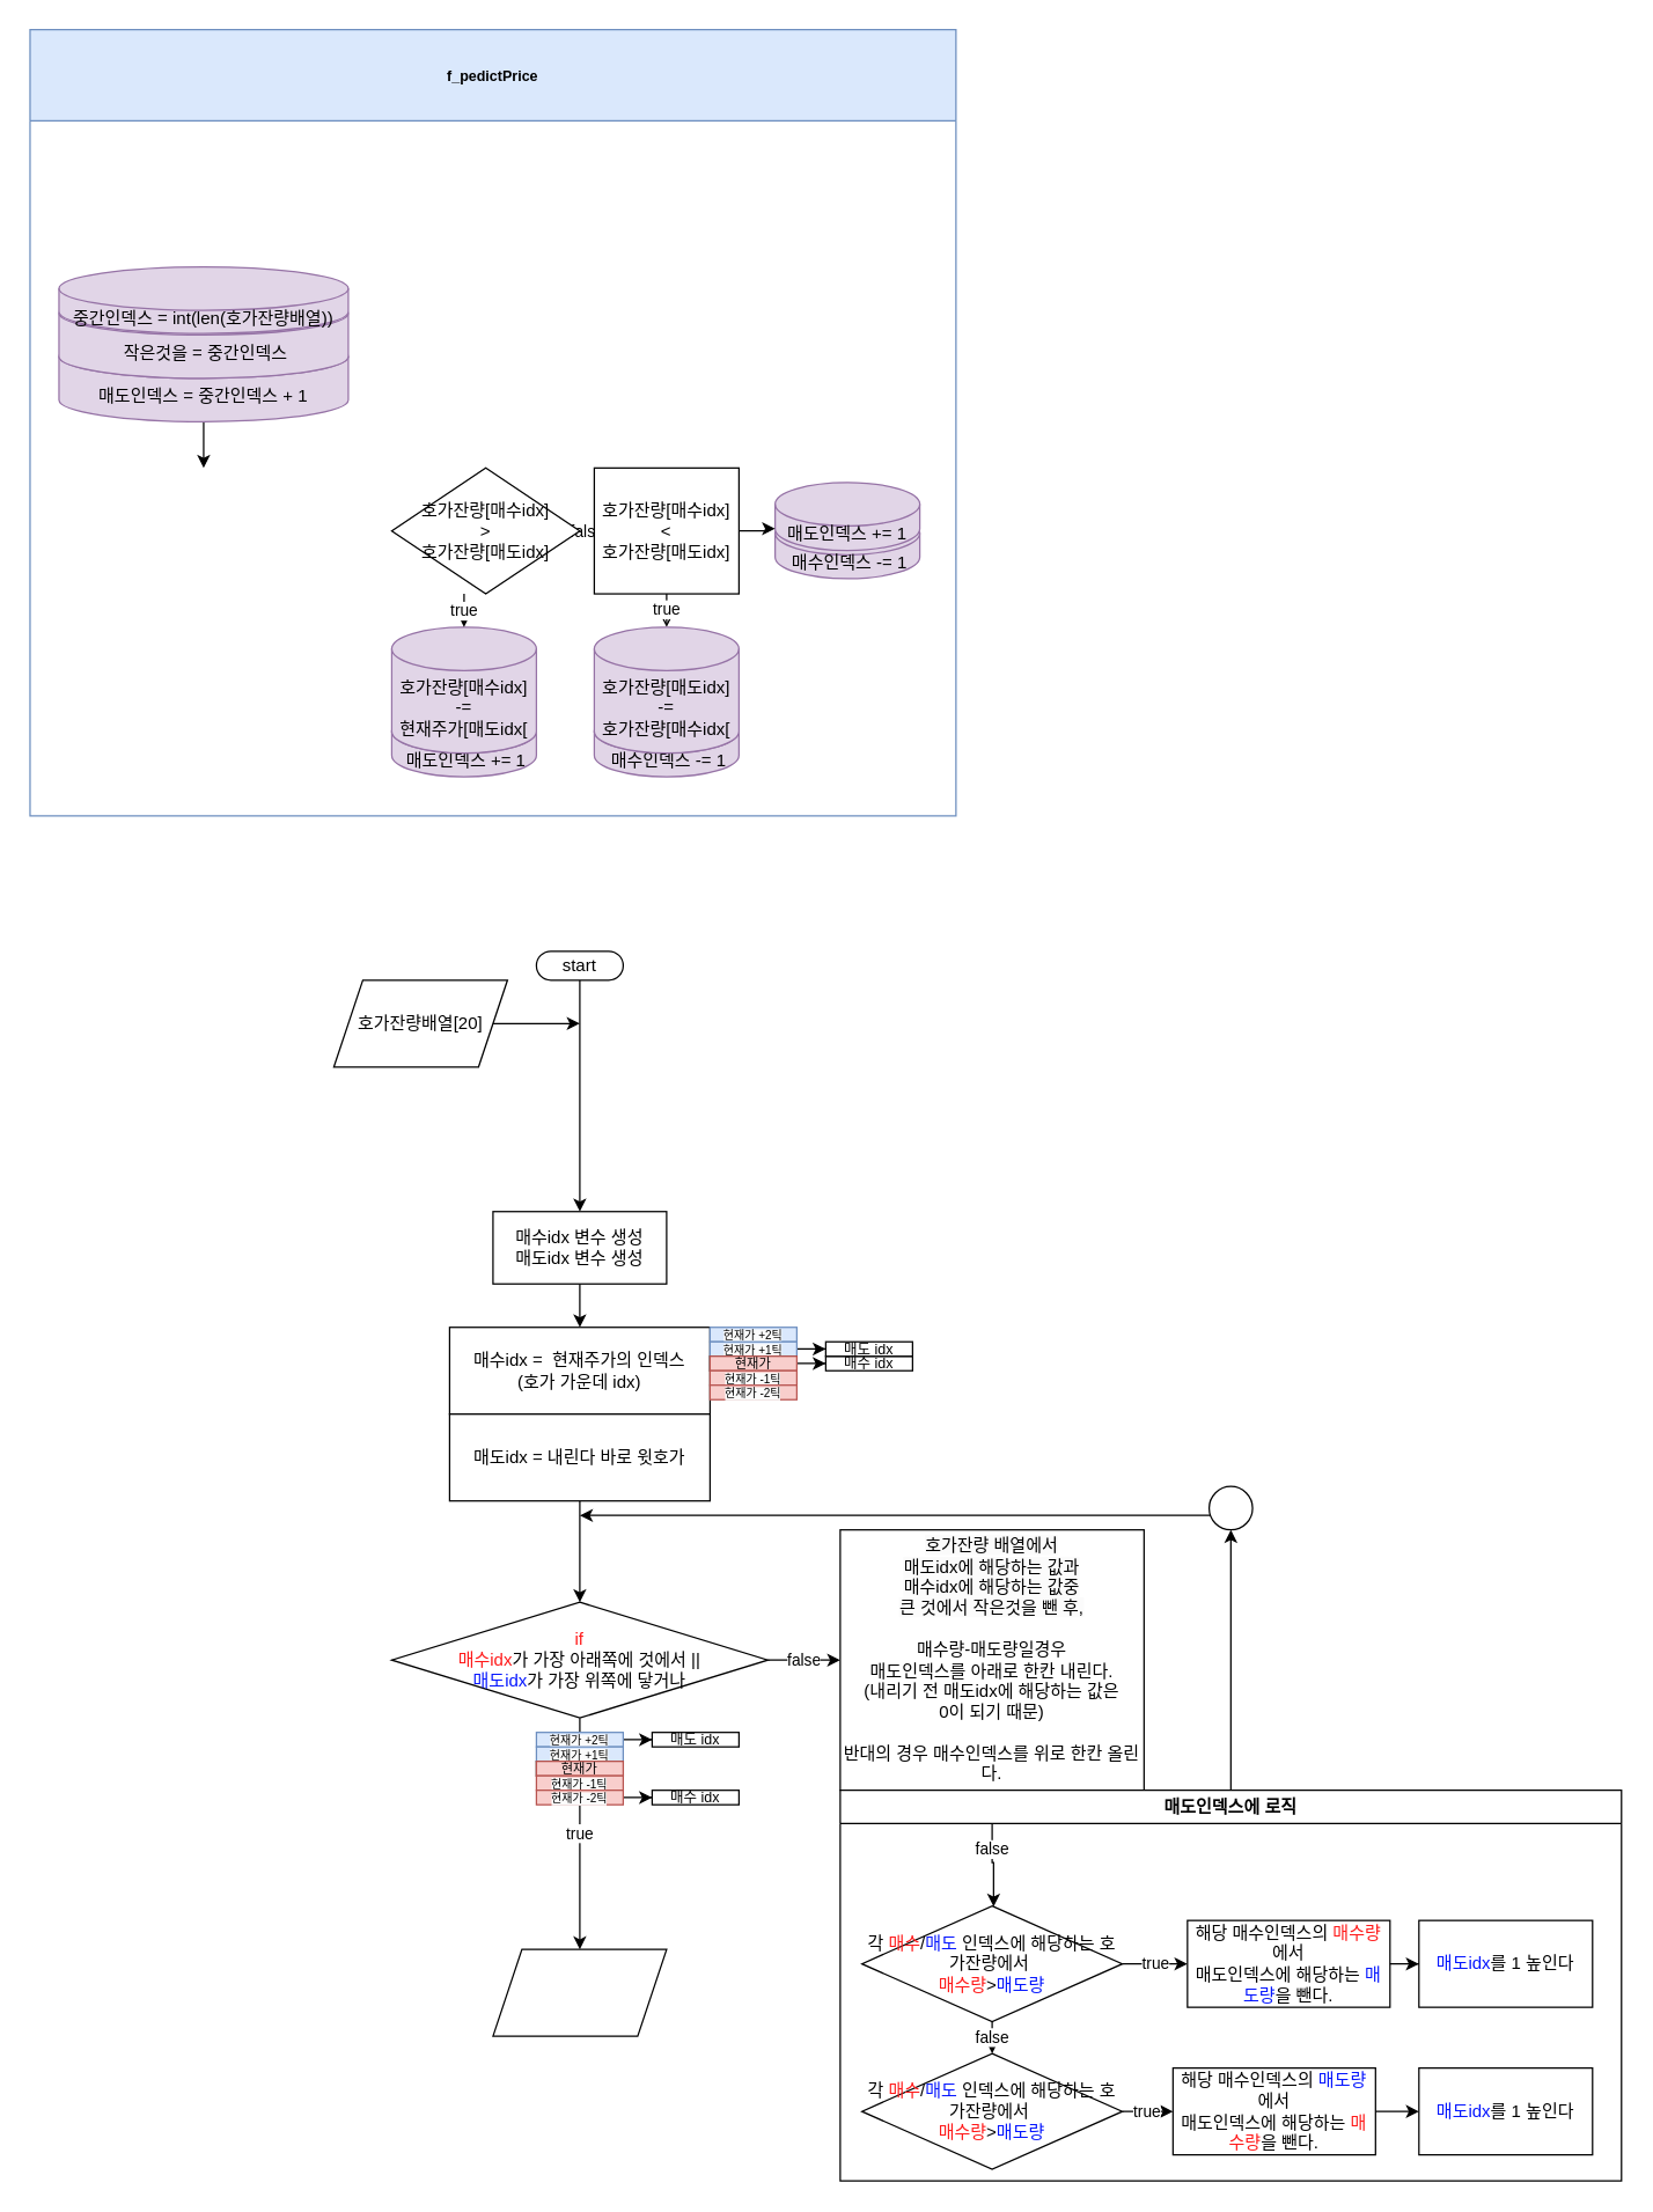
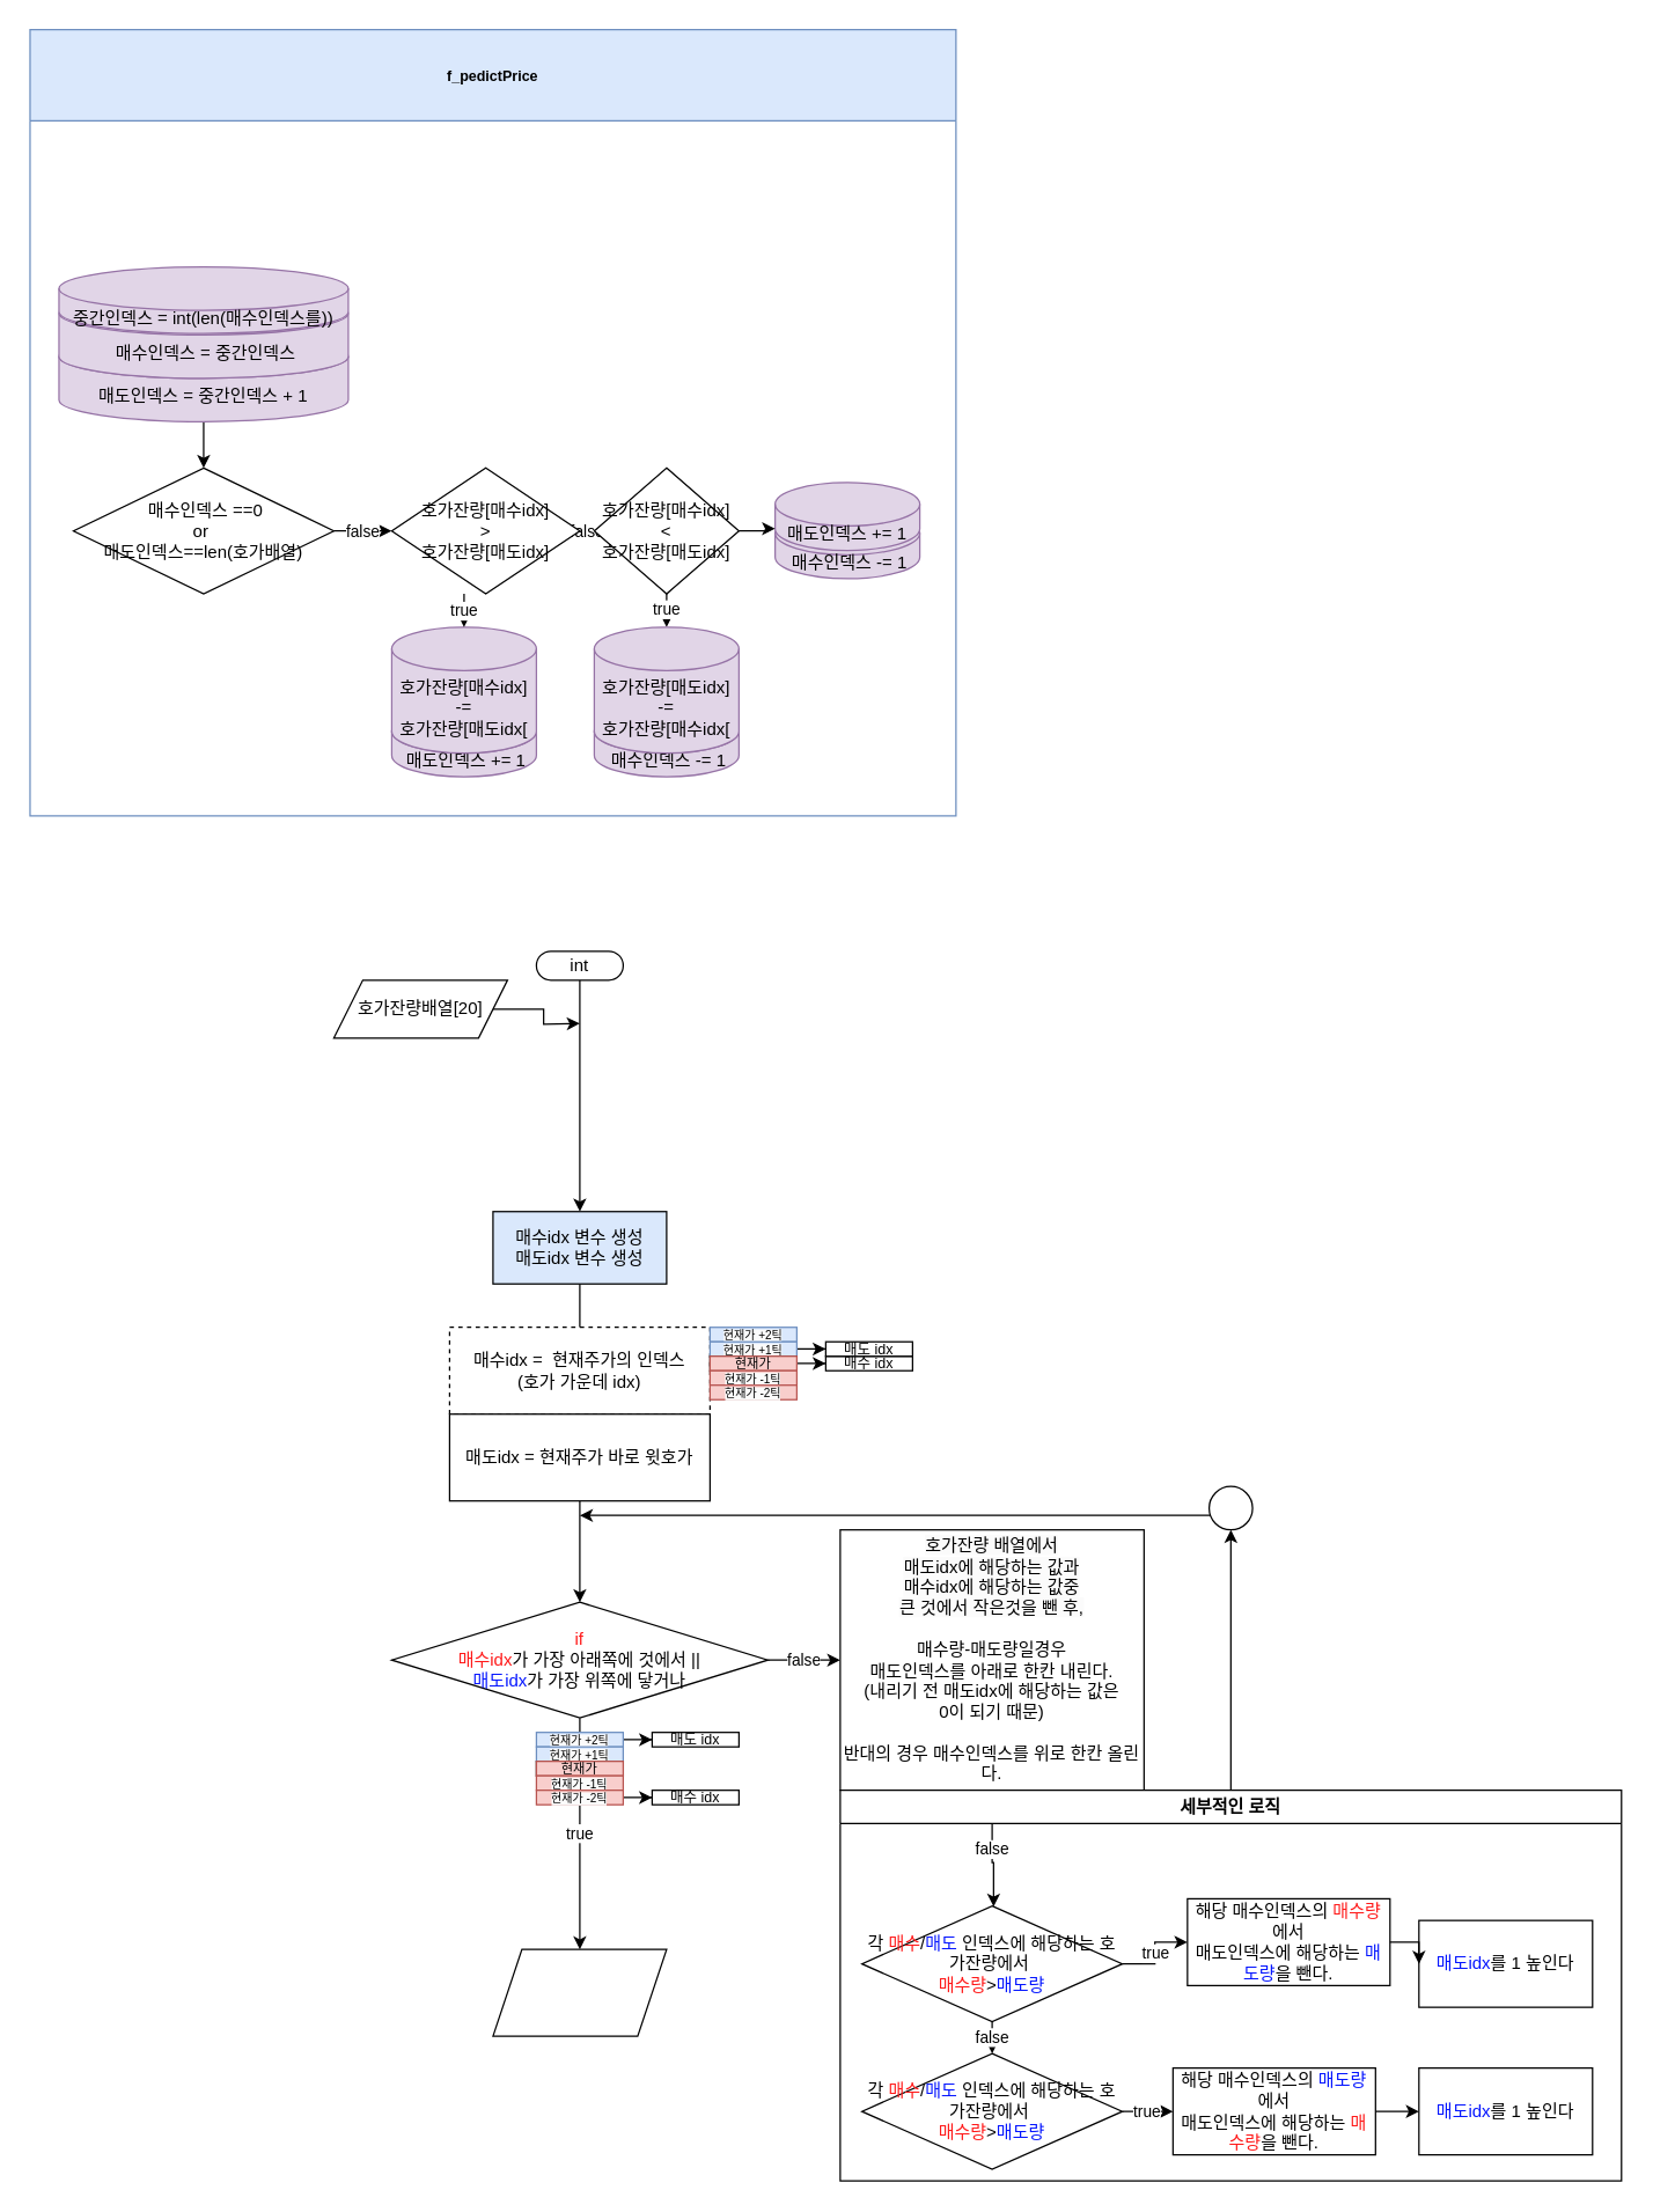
- <mxCell id="9" value="중간인덱스 = int(len(호가잔량배열))" style="shape=cylinder3;whiteSpace=wrap;html=1;boundedLbl=1;backgroundOutline=1;size=15;fillColor=#e1d5e7;strokeColor=#9673a6;" parent="2" vertex="1"><mxGeometry x="20" y="164" width="200" height="46" as="geometry" /></mxCell>
+ <mxCell id="9" value="중간인덱스 = int(len(매수인덱스를))" style="shape=cylinder3;whiteSpace=wrap;html=1;boundedLbl=1;backgroundOutline=1;size=15;fillColor=#e1d5e7;strokeColor=#9673a6;" parent="2" vertex="1"><mxGeometry x="20" y="164" width="200" height="46" as="geometry" /></mxCell>
- <mxCell id="8" value="&amp;nbsp;작은것을 = 중간인덱스" style="shape=cylinder3;whiteSpace=wrap;html=1;boundedLbl=1;backgroundOutline=1;size=15;fillColor=#e1d5e7;strokeColor=#9673a6;" parent="2" vertex="1"><mxGeometry x="20" y="181" width="200" height="60" as="geometry" /></mxCell>
+ <mxCell id="8" value="&amp;nbsp;매수인덱스 = 중간인덱스" style="shape=cylinder3;whiteSpace=wrap;html=1;boundedLbl=1;backgroundOutline=1;size=15;fillColor=#e1d5e7;strokeColor=#9673a6;" parent="2" vertex="1"><mxGeometry x="20" y="181" width="200" height="60" as="geometry" /></mxCell>
+ <mxCell id="11" value="&amp;nbsp;매수인덱스 ==0&lt;br&gt;or&amp;nbsp;&lt;br&gt;매도인덱스==len(호가배열)" style="rhombus;whiteSpace=wrap;html=1;" parent="2" vertex="1"><mxGeometry x="30" y="303" width="180" height="87" as="geometry" /></mxCell>
+ <mxCell id="10" value="false" style="edgeStyle=orthogonalEdgeStyle;rounded=0;orthogonalLoop=1;jettySize=auto;html=1;" parent="2" source="11" target="14" edge="1"><mxGeometry relative="1" as="geometry" /></mxCell>
- <mxCell id="13" value="false" style="edgeStyle=orthogonalEdgeStyle;rounded=0;orthogonalLoop=1;jettySize=auto;html=1;entryX=0;entryY=0.5;entryDx=0;entryDy=0;" parent="2" source="14" target="16" edge="1"><mxGeometry relative="1" as="geometry"><mxPoint x="380.044" y="346.538" as="targetPoint" /></mxGeometry></mxCell>
+ <mxCell id="13" value="false" style="edgeStyle=orthogonalEdgeStyle;rounded=0;orthogonalLoop=1;jettySize=auto;html=1;entryX=0;entryY=0.5;entryDx=0;entryDy=0;endArrow=diamond;" parent="2" source="14" target="16" edge="1"><mxGeometry relative="1" as="geometry"><mxPoint x="380.044" y="346.538" as="targetPoint" /></mxGeometry></mxCell>
- <mxCell id="16" value="호가잔량[매수idx]&lt;br&gt;&amp;lt;&lt;br&gt;호가잔량[매도idx]" style="whiteSpace=wrap;html=1;rounded=0;" parent="2" vertex="1"><mxGeometry x="390" y="303" width="100" height="87" as="geometry" /></mxCell>
+ <mxCell id="16" value="호가잔량[매수idx]&lt;br&gt;&amp;lt;&lt;br&gt;호가잔량[매도idx]" style="rhombus;whiteSpace=wrap;html=1;" parent="2" vertex="1"><mxGeometry x="390" y="303" width="100" height="87" as="geometry" /></mxCell>
- <mxCell id="15" value="true" style="edgeStyle=orthogonalEdgeStyle;rounded=0;orthogonalLoop=1;jettySize=auto;html=1;entryX=0.5;entryY=0;entryDx=0;entryDy=0;entryPerimeter=0;endArrow=open;" parent="2" source="16" target="18" edge="1"><mxGeometry relative="1" as="geometry" /></mxCell>
+ <mxCell id="15" value="true" style="edgeStyle=orthogonalEdgeStyle;rounded=0;orthogonalLoop=1;jettySize=auto;html=1;entryX=0.5;entryY=0;entryDx=0;entryDy=0;entryPerimeter=0;" parent="2" source="16" target="18" edge="1"><mxGeometry relative="1" as="geometry" /></mxCell>
- <mxCell id="5" value="호가잔량[매수idx]&lt;br&gt;-=&lt;br&gt;현재주가[매도idx[" style="shape=cylinder3;whiteSpace=wrap;html=1;boundedLbl=1;backgroundOutline=1;size=15;fillColor=#e1d5e7;strokeColor=#9673a6;" parent="2" vertex="1"><mxGeometry x="250" y="413" width="100" height="87" as="geometry" /></mxCell>
+ <mxCell id="5" value="호가잔량[매수idx]&lt;br&gt;-=&lt;br&gt;호가잔량[매도idx[" style="shape=cylinder3;whiteSpace=wrap;html=1;boundedLbl=1;backgroundOutline=1;size=15;fillColor=#e1d5e7;strokeColor=#9673a6;" parent="2" vertex="1"><mxGeometry x="250" y="413" width="100" height="87" as="geometry" /></mxCell>
- <mxCell id="22" value="start" style="rounded=1;whiteSpace=wrap;html=1;arcSize=50;" parent="1" vertex="1"><mxGeometry x="370" y="657" width="60" height="20" as="geometry" /></mxCell>
+ <mxCell id="22" value="int" style="rounded=1;whiteSpace=wrap;html=1;arcSize=50;" parent="1" vertex="1"><mxGeometry x="370" y="657" width="60" height="20" as="geometry" /></mxCell>
- <mxCell id="24" value="호가잔량배열[20]" style="shape=parallelogram;perimeter=parallelogramPerimeter;whiteSpace=wrap;html=1;fixedSize=1;" parent="1" vertex="1"><mxGeometry x="230" y="677" width="120" height="60" as="geometry" /></mxCell>
+ <mxCell id="24" value="호가잔량배열[20]" style="shape=parallelogram;perimeter=parallelogramPerimeter;whiteSpace=wrap;html=1;fixedSize=1;" parent="1" vertex="1"><mxGeometry x="230" y="677" width="120" height="40" as="geometry" /></mxCell>
- <mxCell id="26" value="매수idx 변수 생성&lt;br&gt;매도idx 변수 생성" style="rounded=0;whiteSpace=wrap;html=1;" parent="1" vertex="1"><mxGeometry x="340" y="837" width="120" height="50" as="geometry" /></mxCell>
+ <mxCell id="26" value="매수idx 변수 생성&lt;br&gt;매도idx 변수 생성" style="rounded=0;whiteSpace=wrap;html=1;fillColor=#dae8fc;" parent="1" vertex="1"><mxGeometry x="340" y="837" width="120" height="50" as="geometry" /></mxCell>
- <mxCell id="25" style="edgeStyle=orthogonalEdgeStyle;rounded=0;orthogonalLoop=1;jettySize=auto;html=1;" parent="1" source="26" target="27" edge="1"><mxGeometry relative="1" as="geometry"><mxPoint x="400" y="917" as="targetPoint" /></mxGeometry></mxCell>
+ <mxCell id="25" style="edgeStyle=orthogonalEdgeStyle;rounded=0;orthogonalLoop=1;jettySize=auto;html=1;endArrow=none;" parent="1" source="26" target="27" edge="1"><mxGeometry relative="1" as="geometry"><mxPoint x="400" y="917" as="targetPoint" /></mxGeometry></mxCell>
- <mxCell id="27" value="매수idx =&amp;nbsp; 현재주가의 인덱스&lt;br&gt;(호가 가운데 idx)" style="rounded=0;whiteSpace=wrap;html=1;" parent="1" vertex="1"><mxGeometry x="310" y="917" width="180" height="60" as="geometry" /></mxCell>
+ <mxCell id="27" value="매수idx =&amp;nbsp; 현재주가의 인덱스&lt;br&gt;(호가 가운데 idx)" style="rounded=0;whiteSpace=wrap;html=1;dashed=1;" parent="1" vertex="1"><mxGeometry x="310" y="917" width="180" height="60" as="geometry" /></mxCell>
- <mxCell id="29" value="매도idx = 내린다 바로 윗호가" style="rounded=0;whiteSpace=wrap;html=1;" parent="1" vertex="1"><mxGeometry x="310" y="977" width="180" height="60" as="geometry" /></mxCell>
+ <mxCell id="29" value="매도idx = 현재주가 바로 윗호가" style="rounded=0;whiteSpace=wrap;html=1;" parent="1" vertex="1"><mxGeometry x="310" y="977" width="180" height="60" as="geometry" /></mxCell>
- <mxCell id="56" value="매도인덱스에 로직" style="swimlane;whiteSpace=wrap;html=1;" vertex="1" parent="1"><mxGeometry x="580" y="1237" width="540" height="270" as="geometry" /></mxCell>
+ <mxCell id="56" value="세부적인 로직" style="swimlane;whiteSpace=wrap;html=1;" vertex="1" parent="1"><mxGeometry x="580" y="1237" width="540" height="270" as="geometry" /></mxCell>
- <mxCell id="60" value="해당 매수인덱스의 &lt;font color=&quot;#ff1919&quot;&gt;매수량&lt;/font&gt;에서&lt;br&gt;매도인덱스에 해당하는 &lt;font color=&quot;#0516ff&quot;&gt;매도량&lt;/font&gt;을 뺀다." style="rounded=0;whiteSpace=wrap;html=1;" vertex="1" parent="1"><mxGeometry x="820" y="1327" width="140" height="60" as="geometry" /></mxCell>
+ <mxCell id="60" value="해당 매수인덱스의 &lt;font color=&quot;#ff1919&quot;&gt;매수량&lt;/font&gt;에서&lt;br&gt;매도인덱스에 해당하는 &lt;font color=&quot;#0516ff&quot;&gt;매도량&lt;/font&gt;을 뺀다." style="rounded=0;whiteSpace=wrap;html=1;" vertex="1" parent="1"><mxGeometry x="820" y="1312" width="140" height="60" as="geometry" /></mxCell>
